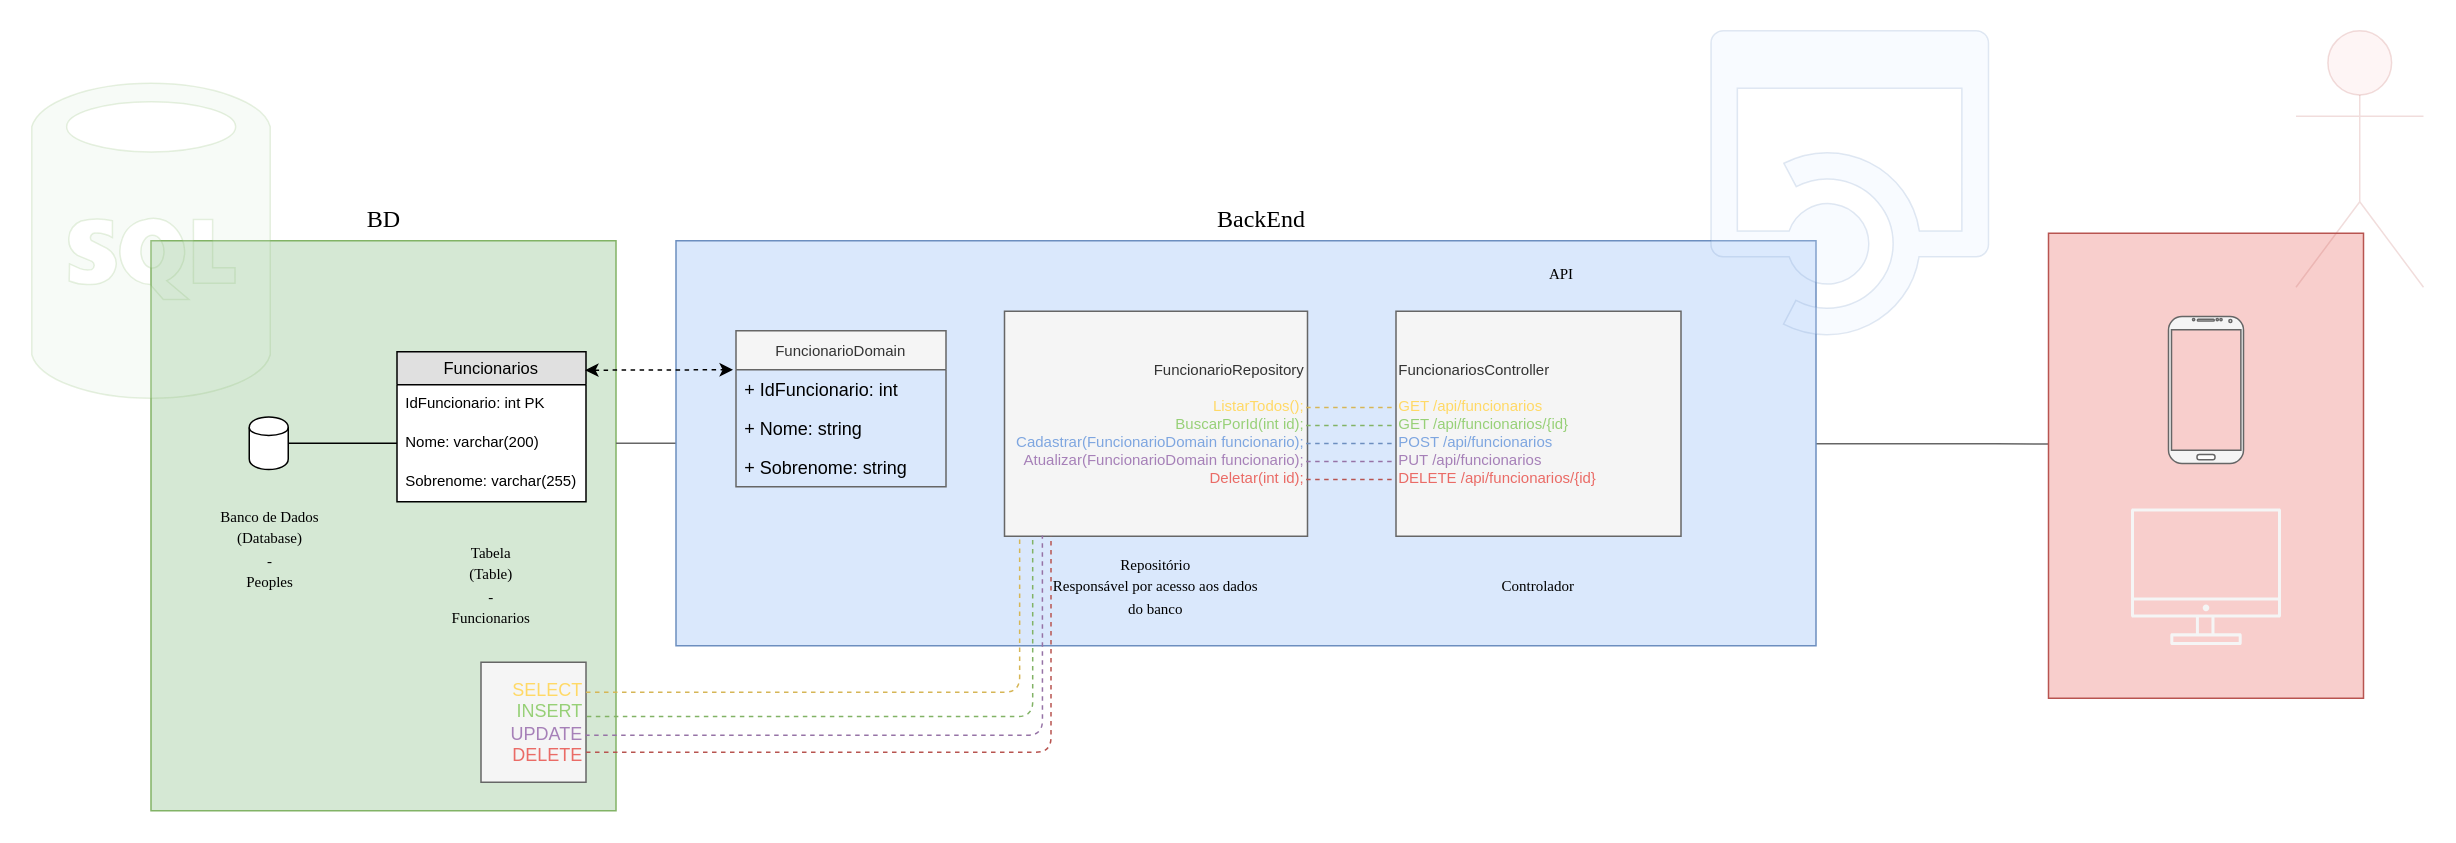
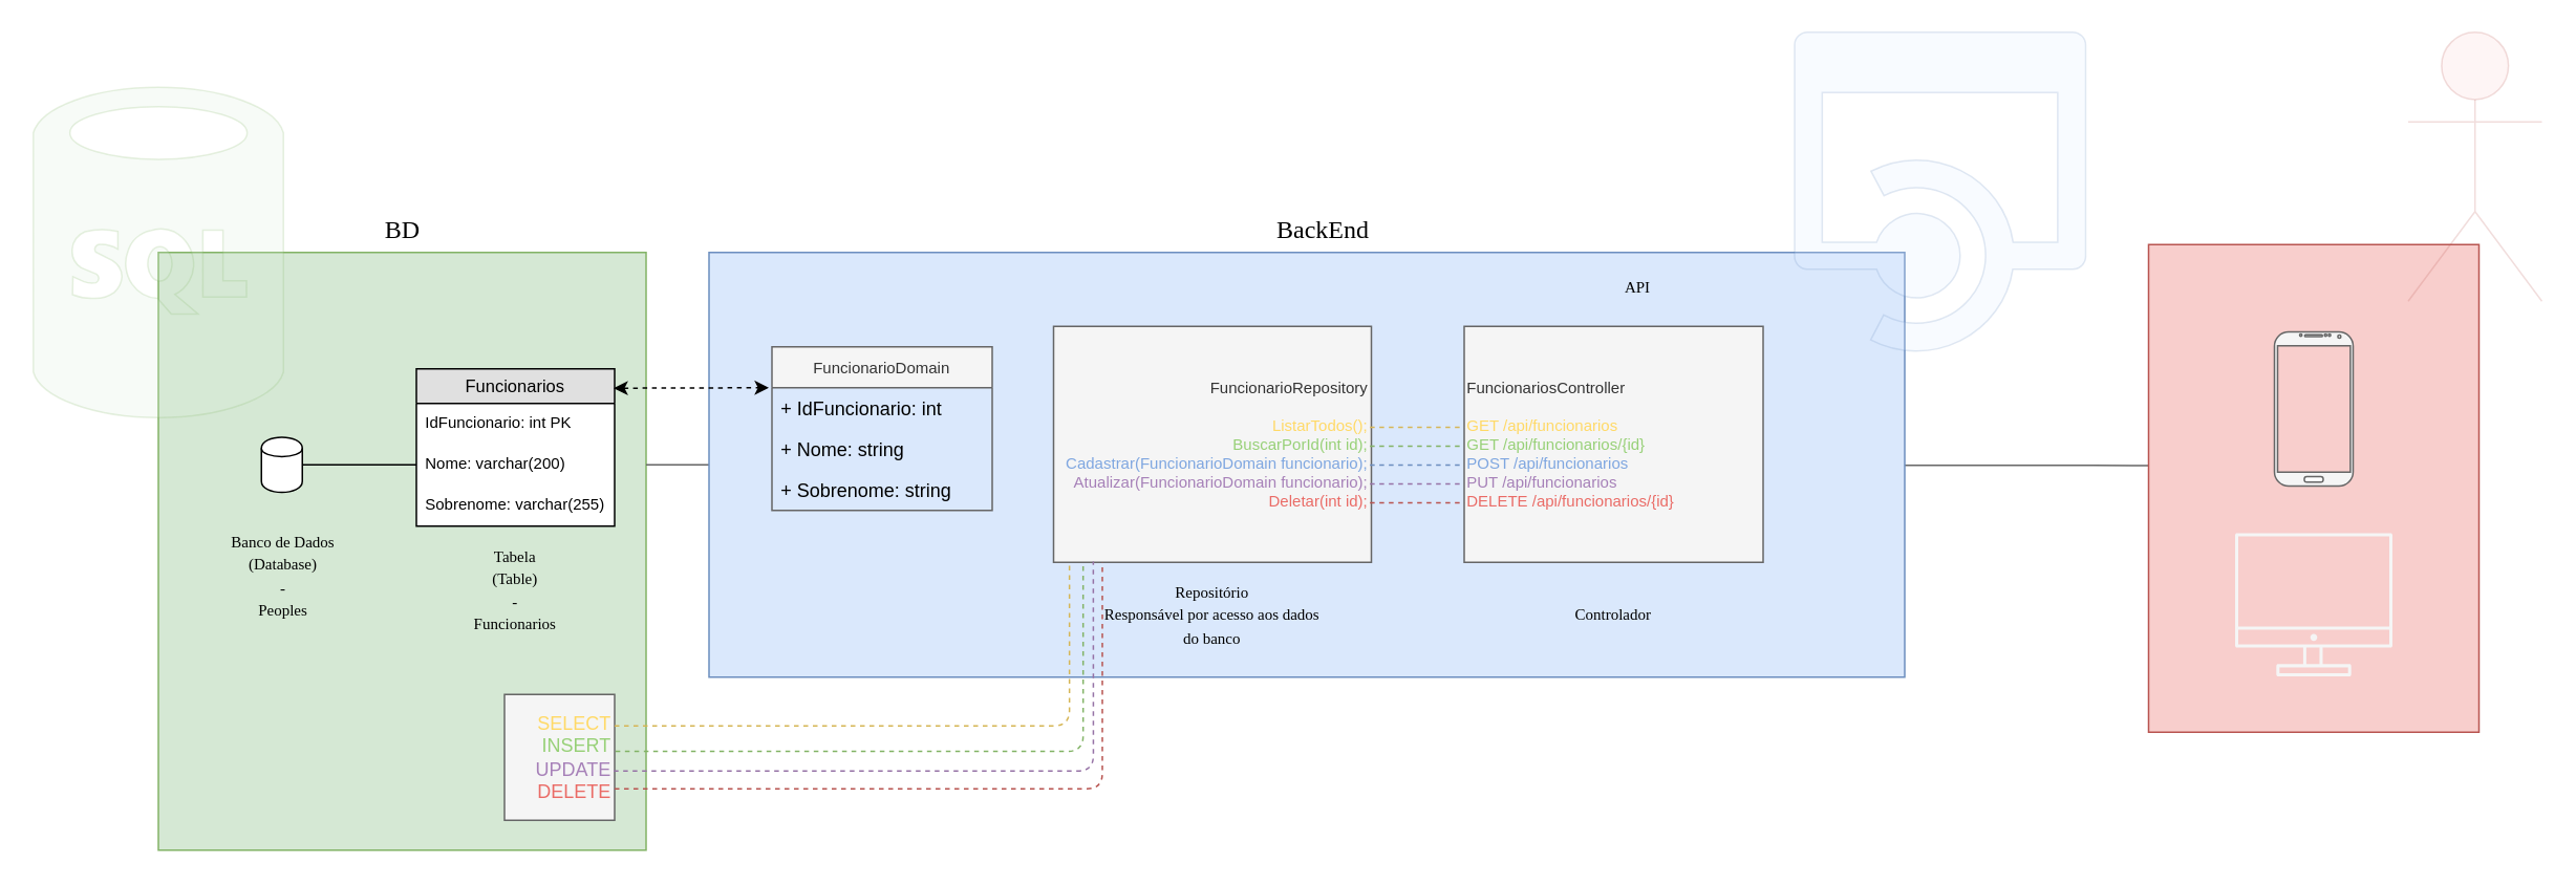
- <mxCell id="18" value="&lt;font face=&quot;Verdana&quot; style=&quot;font-size: 10px&quot;&gt;Tabela&lt;br&gt;(Table)&lt;br&gt;-&lt;br&gt;Funcionarios&lt;br&gt;&lt;/font&gt;" style="text;html=1;strokeColor=none;fillColor=none;align=center;verticalAlign=middle;whiteSpace=wrap;rounded=0;" vertex="1" parent="1"><mxGeometry x="277" y="353" width="100" height="72" as="geometry" /></mxCell>
+ <mxCell id="18" value="&lt;font face=&quot;Verdana&quot; style=&quot;font-size: 10px&quot;&gt;Tabela&lt;br&gt;(Table)&lt;br&gt;-&lt;br&gt;Funcionarios&lt;br&gt;&lt;/font&gt;" style="text;html=1;strokeColor=none;fillColor=none;align=center;verticalAlign=middle;whiteSpace=wrap;rounded=0;" vertex="1" parent="1"><mxGeometry x="277" y="338" width="100" height="72" as="geometry" /></mxCell>
